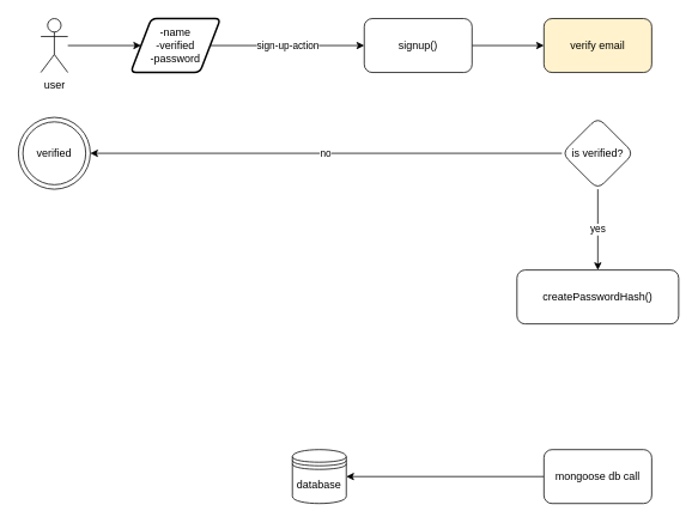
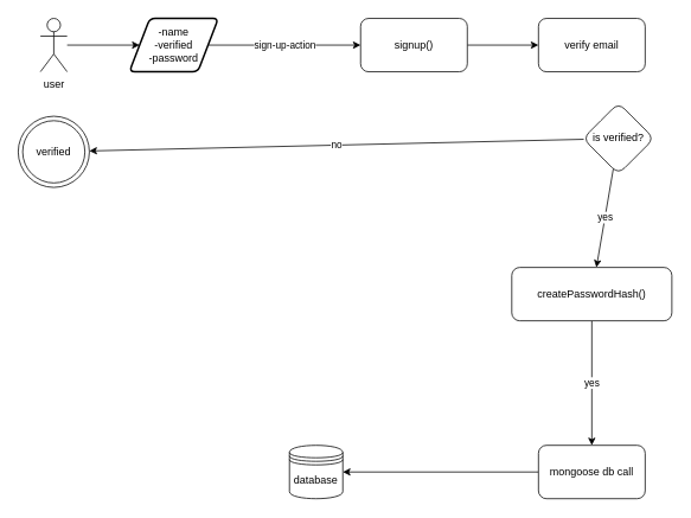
- <mxCell id="9" value="verify email" style="whiteSpace=wrap;html=1;rounded=1;fillColor=#fff2cc;" vertex="1" parent="1"><mxGeometry x="605" y="20" width="120" height="60" as="geometry" /></mxCell>
+ <mxCell id="9" value="verify email" style="whiteSpace=wrap;html=1;rounded=1;" vertex="1" parent="1"><mxGeometry x="605" y="20" width="120" height="60" as="geometry" /></mxCell>
- <mxCell id="12" value="is verified?" style="rhombus;whiteSpace=wrap;html=1;rounded=1;" vertex="1" parent="1"><mxGeometry x="625" y="130" width="80" height="80" as="geometry" /></mxCell>
+ <mxCell id="12" value="is verified?" style="rhombus;whiteSpace=wrap;html=1;rounded=1;" vertex="1" parent="1"><mxGeometry x="655" y="115" width="80" height="80" as="geometry" /></mxCell>
+ <mxCell id="10" value="yes" style="edgeStyle=none;html=1;" edge="1" parent="1" source="18" target="14"><mxGeometry relative="1" as="geometry" /></mxCell>
